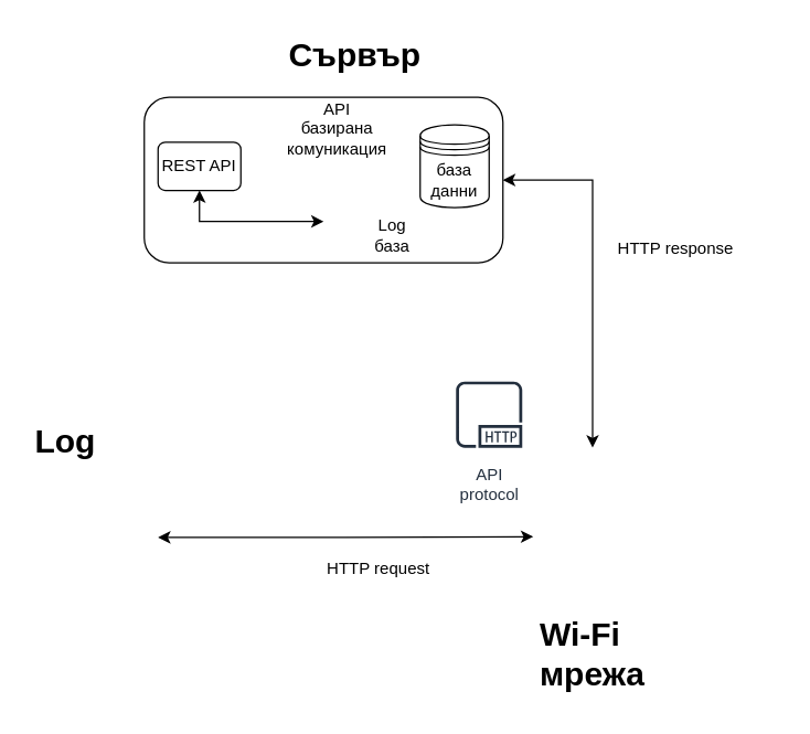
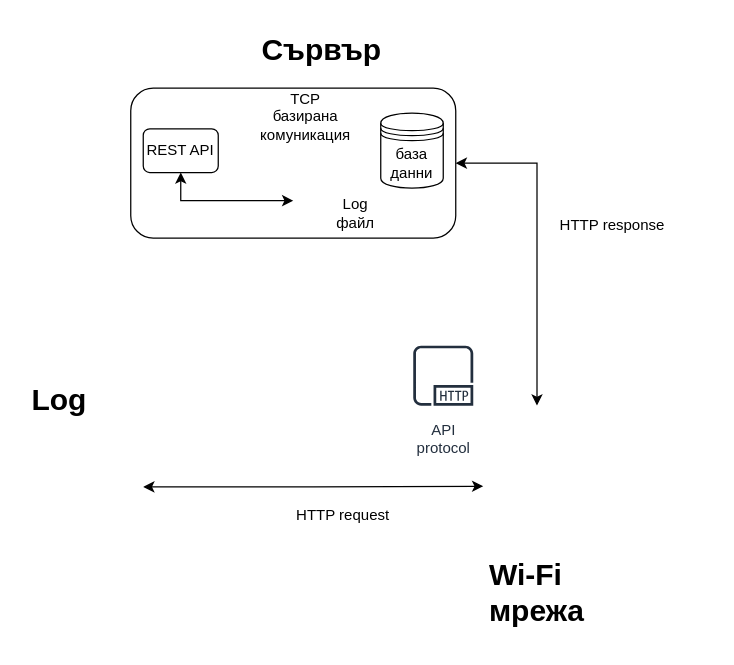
- <mxCell id="7" value="&lt;div&gt;API базирана комуникация&lt;/div&gt;" style="text;html=1;strokeColor=none;fillColor=none;align=center;verticalAlign=middle;whiteSpace=wrap;rounded=0;" parent="1" vertex="1"><mxGeometry x="224" y="82.5" width="40" height="20" as="geometry" /></mxCell>
+ <mxCell id="7" value="&lt;div&gt;TCP базирана комуникация&lt;/div&gt;" style="text;html=1;strokeColor=none;fillColor=none;align=center;verticalAlign=middle;whiteSpace=wrap;rounded=0;" parent="1" vertex="1"><mxGeometry x="224" y="82.5" width="40" height="20" as="geometry" /></mxCell>
- <mxCell id="15" value="Log база" style="text;html=1;strokeColor=none;fillColor=none;align=center;verticalAlign=middle;whiteSpace=wrap;rounded=0;fontSize=12;" parent="1" vertex="1"><mxGeometry x="264" y="160" width="40" height="20" as="geometry" /></mxCell>
+ <mxCell id="15" value="Log файл" style="text;html=1;strokeColor=none;fillColor=none;align=center;verticalAlign=middle;whiteSpace=wrap;rounded=0;fontSize=12;" parent="1" vertex="1"><mxGeometry x="264" y="160" width="40" height="20" as="geometry" /></mxCell>
